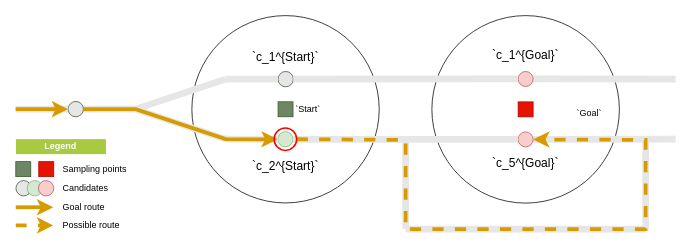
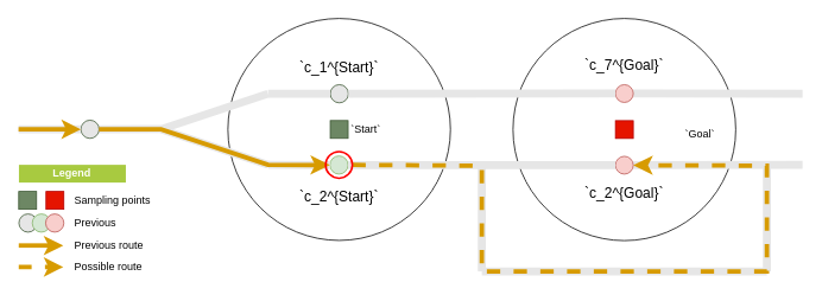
- <mxCell id="45" value="&lt;div&gt;&lt;span style=&quot;font-size: 16px&quot;&gt;`c_1^{Goal}`&lt;/span&gt;&lt;/div&gt;" style="text;html=1;strokeColor=none;fillColor=none;align=center;verticalAlign=middle;whiteSpace=wrap;rounded=0;fontColor=#000000;" parent="1" vertex="1"><mxGeometry x="680" y="62.29" width="40" height="20" as="geometry" /></mxCell>
+ <mxCell id="45" value="&lt;div&gt;&lt;span style=&quot;font-size: 16px&quot;&gt;`c_7^{Goal}`&lt;/span&gt;&lt;/div&gt;" style="text;html=1;strokeColor=none;fillColor=none;align=center;verticalAlign=middle;whiteSpace=wrap;rounded=0;fontColor=#000000;" parent="1" vertex="1"><mxGeometry x="680" y="62.29" width="40" height="20" as="geometry" /></mxCell>
- <mxCell id="46" value="&lt;div&gt;&lt;span style=&quot;font-size: 16px&quot;&gt;`c_5^{Goal}`&lt;/span&gt;&lt;/div&gt;" style="text;html=1;strokeColor=none;fillColor=none;align=center;verticalAlign=middle;whiteSpace=wrap;rounded=0;fontColor=#000000;" parent="1" vertex="1"><mxGeometry x="680" y="207.29" width="40" height="20" as="geometry" /></mxCell>
+ <mxCell id="46" value="&lt;div&gt;&lt;span style=&quot;font-size: 16px&quot;&gt;`c_2^{Goal}`&lt;/span&gt;&lt;/div&gt;" style="text;html=1;strokeColor=none;fillColor=none;align=center;verticalAlign=middle;whiteSpace=wrap;rounded=0;fontColor=#000000;" parent="1" vertex="1"><mxGeometry x="680" y="207.29" width="40" height="20" as="geometry" /></mxCell>
- <mxCell id="30" value="Candidates" style="text;html=1;strokeColor=none;fillColor=none;align=left;verticalAlign=middle;whiteSpace=wrap;rounded=0;" parent="1" vertex="1"><mxGeometry x="80.84" y="240" width="89.37" height="20" as="geometry" /></mxCell>
+ <mxCell id="30" value="Previous" style="text;html=1;strokeColor=none;fillColor=none;align=left;verticalAlign=middle;whiteSpace=wrap;rounded=0;" parent="1" vertex="1"><mxGeometry x="80.84" y="240" width="89.37" height="20" as="geometry" /></mxCell>
- <mxCell id="31" value="&lt;span style=&quot;text-align: right&quot;&gt;Goal route&lt;/span&gt;" style="text;html=1;strokeColor=none;fillColor=none;align=left;verticalAlign=middle;whiteSpace=wrap;rounded=0;" parent="1" vertex="1"><mxGeometry x="80.84" y="266" width="99.37" height="20" as="geometry" /></mxCell>
+ <mxCell id="31" value="&lt;span style=&quot;text-align: right&quot;&gt;Previous route&lt;/span&gt;" style="text;html=1;strokeColor=none;fillColor=none;align=left;verticalAlign=middle;whiteSpace=wrap;rounded=0;" parent="1" vertex="1"><mxGeometry x="80.84" y="266" width="99.37" height="20" as="geometry" /></mxCell>
